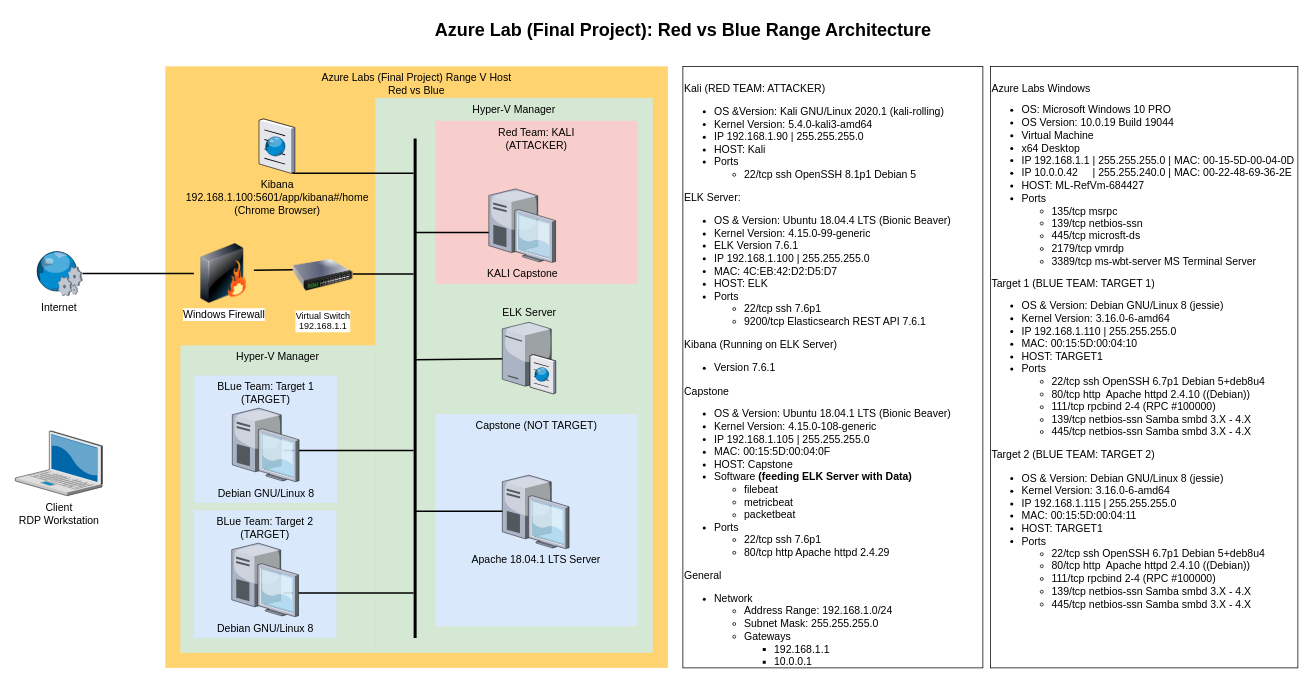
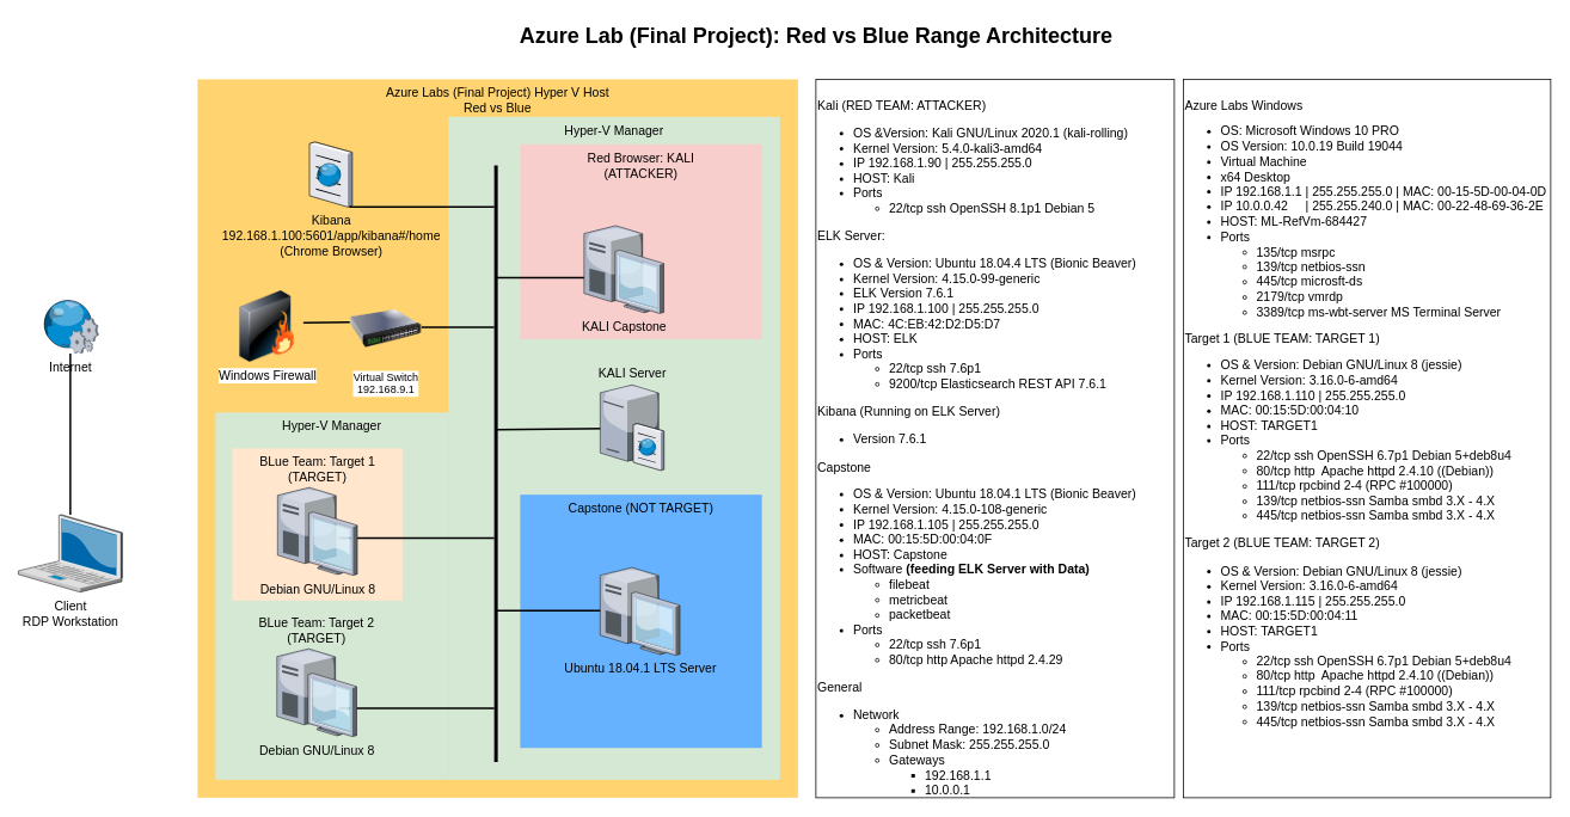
- <mxCell id="2" value="Azure Labs (Final Project) Range V Host&lt;br&gt;Red vs Blue" style="whiteSpace=wrap;html=1;fillColor=#FFD470;gradientColor=none;fontSize=14;strokeColor=none;verticalAlign=top;" parent="1" vertex="1"><mxGeometry x="220" y="88" width="670" height="802" as="geometry" /></mxCell>
+ <mxCell id="2" value="Azure Labs (Final Project) Hyper V Host&lt;br&gt;Red vs Blue" style="whiteSpace=wrap;html=1;fillColor=#FFD470;gradientColor=none;fontSize=14;strokeColor=none;verticalAlign=top;" parent="1" vertex="1"><mxGeometry x="220" y="88" width="670" height="802" as="geometry" /></mxCell>
- <mxCell id="5" value="Red Team: KALI&lt;br&gt;(ATTACKER)" style="whiteSpace=wrap;html=1;fillColor=#f8cecc;fontSize=14;strokeColor=none;verticalAlign=top;" parent="1" vertex="1"><mxGeometry x="580" y="160.56" width="269.75" height="217.44" as="geometry" /></mxCell>
+ <mxCell id="5" value="Red Browser: KALI&lt;br&gt;(ATTACKER)" style="whiteSpace=wrap;html=1;fillColor=#f8cecc;fontSize=14;strokeColor=none;verticalAlign=top;" parent="1" vertex="1"><mxGeometry x="580" y="160.56" width="269.75" height="217.44" as="geometry" /></mxCell>
- <mxCell id="13" style="edgeStyle=none;rounded=0;html=1;startSize=10;endSize=10;jettySize=auto;orthogonalLoop=1;fontSize=14;endArrow=none;endFill=0;strokeWidth=2;entryX=0;entryY=0.5;entryDx=0;entryDy=0;" parent="1" source="14" target="20" edge="1"><mxGeometry relative="1" as="geometry"><mxPoint x="563" y="356.25" as="targetPoint" /></mxGeometry></mxCell>
- <mxCell id="19" value="ELK Server" style="verticalLabelPosition=top;aspect=fixed;html=1;verticalAlign=bottom;strokeColor=none;shape=mxgraph.citrix.cache_server;fillColor=#66B2FF;gradientColor=#0066CC;fontSize=14;labelPosition=center;align=center;" parent="1" vertex="1"><mxGeometry x="669.25" y="426.93" width="71" height="97.5" as="geometry" /></mxCell>
+ <mxCell id="19" value="KALI Server" style="verticalLabelPosition=top;aspect=fixed;html=1;verticalAlign=bottom;strokeColor=none;shape=mxgraph.citrix.cache_server;fillColor=#66B2FF;gradientColor=#0066CC;fontSize=14;labelPosition=center;align=center;" parent="1" vertex="1"><mxGeometry x="669.25" y="426.93" width="71" height="97.5" as="geometry" /></mxCell>
- <mxCell id="25" value="Virtual Switch&lt;br&gt;192.168.1.1" style="image;html=1;image=img/lib/clip_art/networking/Switch_128x128.png" parent="1" vertex="1"><mxGeometry x="390" y="326.68" width="80" height="80" as="geometry" /></mxCell>
+ <mxCell id="25" value="Virtual Switch&lt;br&gt;192.168.9.1" style="image;html=1;image=img/lib/clip_art/networking/Switch_128x128.png" parent="1" vertex="1"><mxGeometry x="390" y="326.68" width="80" height="80" as="geometry" /></mxCell>
+ <mxCell id="8" style="edgeStyle=none;rounded=0;html=1;startSize=10;endSize=10;jettySize=auto;orthogonalLoop=1;fontSize=14;endArrow=none;endFill=0;strokeWidth=2;" parent="1" source="9" target="14" edge="1"><mxGeometry relative="1" as="geometry"><mxPoint x="453.5" y="336.25" as="targetPoint" /></mxGeometry></mxCell>
- <mxCell id="27" value="BLue Team: Target 1&lt;br&gt;(TARGET)" style="whiteSpace=wrap;html=1;fillColor=#dae8fc;fontSize=14;strokeColor=none;verticalAlign=top;" parent="1" vertex="1"><mxGeometry x="258.75" y="500" width="190" height="170" as="geometry" /></mxCell>
+ <mxCell id="27" value="BLue Team: Target 1&lt;br&gt;(TARGET)" style="whiteSpace=wrap;html=1;fillColor=#ffe6cc;fontSize=14;strokeColor=none;verticalAlign=top;" parent="1" vertex="1"><mxGeometry x="258.75" y="500" width="190" height="170" as="geometry" /></mxCell>
- <mxCell id="6" value="Capstone (NOT TARGET)" style="whiteSpace=wrap;html=1;fillColor=#dae8fc;fontSize=14;strokeColor=none;verticalAlign=top;" parent="1" vertex="1"><mxGeometry x="580" y="551.69" width="269.75" height="282.75" as="geometry" /></mxCell>
+ <mxCell id="6" value="Capstone (NOT TARGET)" style="whiteSpace=wrap;html=1;fillColor=#66b2ff;fontSize=14;strokeColor=none;verticalAlign=top;" parent="1" vertex="1"><mxGeometry x="580" y="551.69" width="269.75" height="282.75" as="geometry" /></mxCell>
- <mxCell id="28" value="BLue Team: Target 2&lt;br&gt;(TARGET)" style="whiteSpace=wrap;html=1;fillColor=#dae8fc;fontSize=14;strokeColor=none;verticalAlign=top;" parent="1" vertex="1"><mxGeometry x="258" y="680" width="190" height="170" as="geometry" /></mxCell>
+ <mxCell id="28" value="BLue Team: Target 2&lt;br&gt;(TARGET)" style="whiteSpace=wrap;html=1;fillColor=#d5e8d4;fontSize=14;strokeColor=none;verticalAlign=top;" parent="1" vertex="1"><mxGeometry x="258" y="680" width="190" height="170" as="geometry" /></mxCell>
- <mxCell id="10" value="Apache 18.04.1 LTS Server" style="verticalLabelPosition=bottom;aspect=fixed;html=1;verticalAlign=top;strokeColor=none;shape=mxgraph.citrix.desktop;fillColor=#66B2FF;gradientColor=#0066CC;fontSize=14;" parent="1" vertex="1"><mxGeometry x="669.25" y="633" width="89" height="98" as="geometry" /></mxCell>
+ <mxCell id="10" value="Ubuntu 18.04.1 LTS Server" style="verticalLabelPosition=bottom;aspect=fixed;html=1;verticalAlign=top;strokeColor=none;shape=mxgraph.citrix.desktop;fillColor=#66B2FF;gradientColor=#0066CC;fontSize=14;" parent="1" vertex="1"><mxGeometry x="669.25" y="633" width="89" height="98" as="geometry" /></mxCell>
